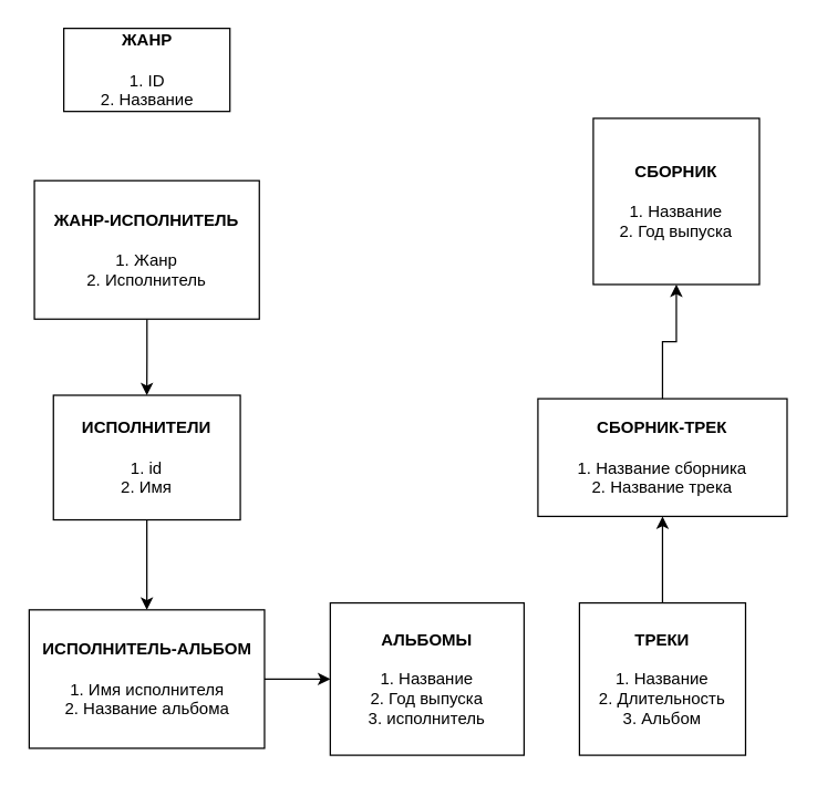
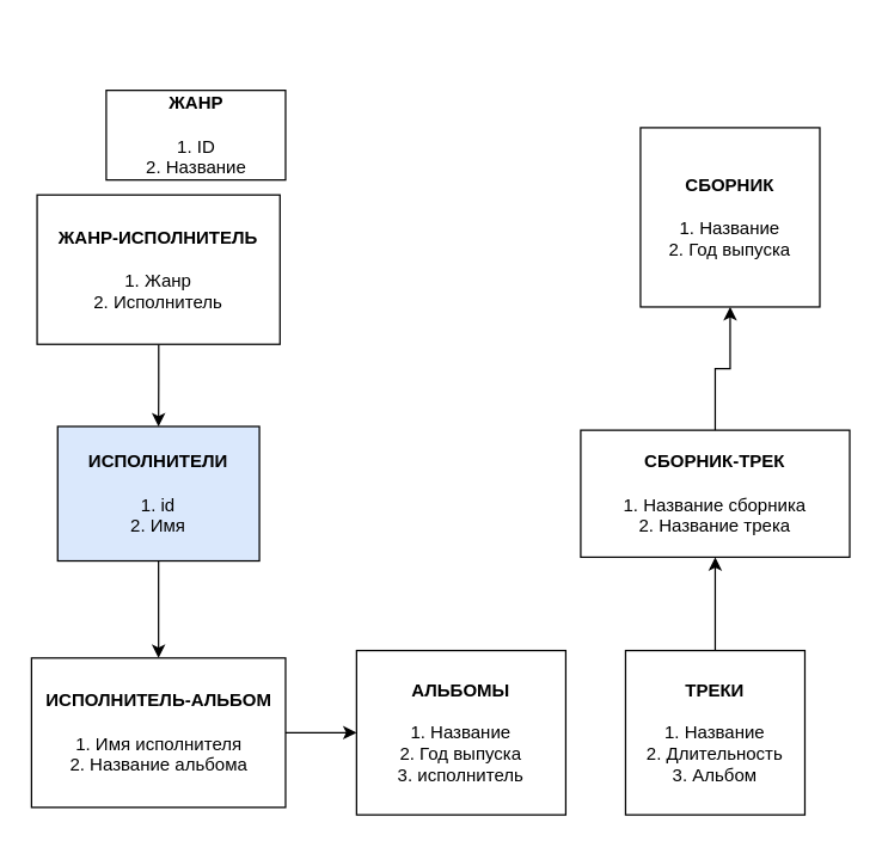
- <mxCell id="2" value="&lt;b&gt;ЖАНР&lt;/b&gt;&lt;div&gt;&lt;br&gt;&lt;/div&gt;&lt;div&gt;1. ID&lt;/div&gt;&lt;div&gt;2. Название&lt;/div&gt;" style="rounded=0;whiteSpace=wrap;html=1;" vertex="1" parent="1"><mxGeometry x="45.5" y="20" width="120" height="60" as="geometry" /></mxCell>
+ <mxCell id="2" value="&lt;b&gt;ЖАНР&lt;/b&gt;&lt;div&gt;&lt;br&gt;&lt;/div&gt;&lt;div&gt;1. ID&lt;/div&gt;&lt;div&gt;2. Название&lt;/div&gt;" style="rounded=0;whiteSpace=wrap;html=1;" vertex="1" parent="1"><mxGeometry x="70.5" y="60" width="120" height="60" as="geometry" /></mxCell>
- <mxCell id="4" value="&lt;b&gt;ИСПОЛНИТЕЛИ&lt;/b&gt;&lt;div&gt;&lt;br&gt;&lt;/div&gt;&lt;div&gt;1. id&lt;/div&gt;&lt;div&gt;2. Имя&lt;/div&gt;" style="rounded=0;whiteSpace=wrap;html=1;" vertex="1" parent="1"><mxGeometry x="38" y="285" width="135" height="90" as="geometry" /></mxCell>
+ <mxCell id="4" value="&lt;b&gt;ИСПОЛНИТЕЛИ&lt;/b&gt;&lt;div&gt;&lt;br&gt;&lt;/div&gt;&lt;div&gt;1. id&lt;/div&gt;&lt;div&gt;2. Имя&lt;/div&gt;" style="rounded=0;whiteSpace=wrap;html=1;fillColor=#dae8fc;" vertex="1" parent="1"><mxGeometry x="38" y="285" width="135" height="90" as="geometry" /></mxCell>
